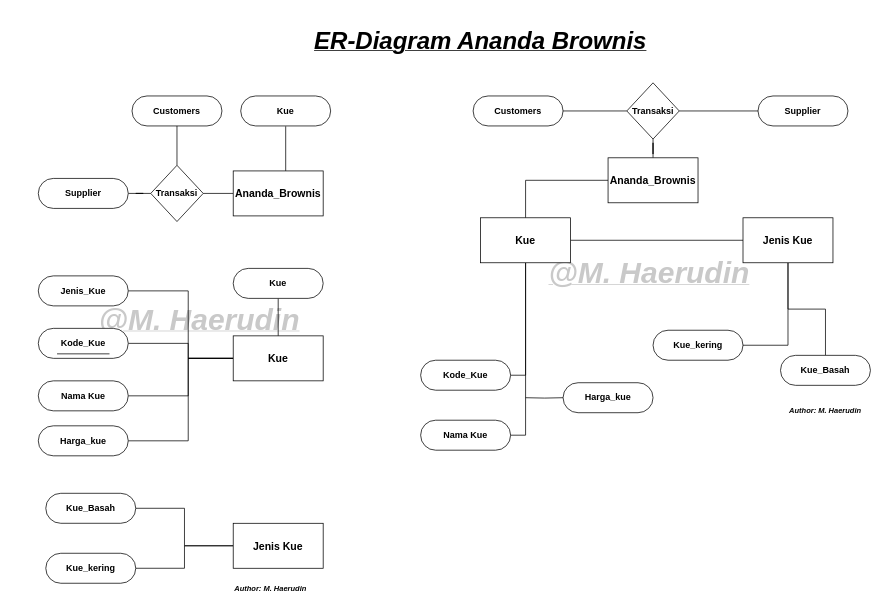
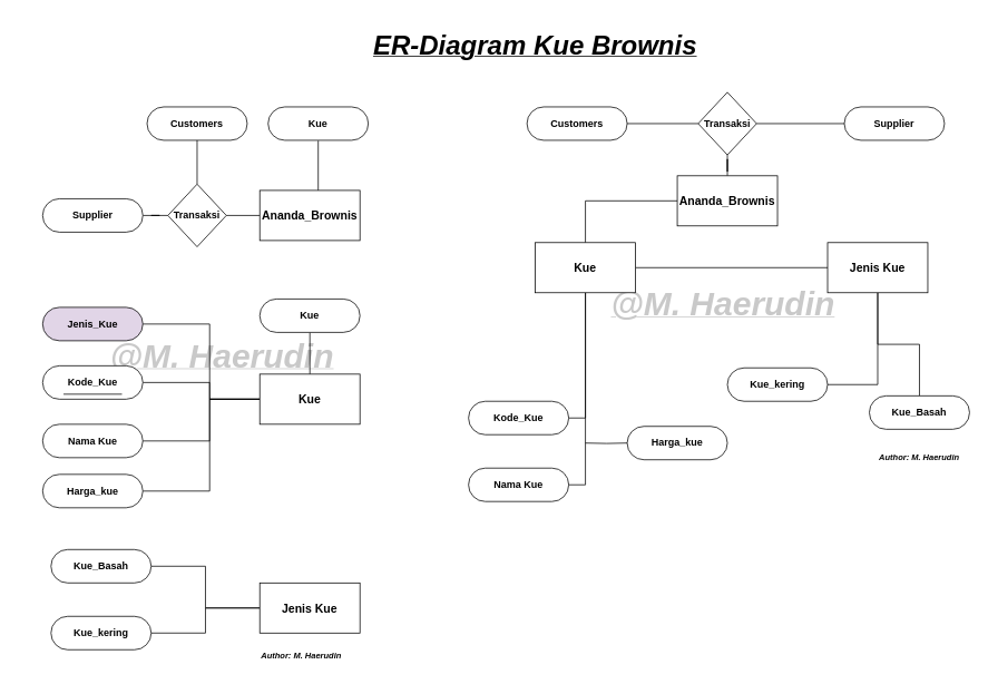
- <mxCell id="52" value="&lt;b&gt;&lt;i&gt;&lt;u&gt;&lt;font style=&quot;font-size: 32px&quot;&gt;ER-Diagram Ananda Brownis&lt;/font&gt;&lt;/u&gt;&lt;/i&gt;&lt;/b&gt;" style="text;html=1;strokeColor=none;fillColor=none;align=center;verticalAlign=middle;whiteSpace=wrap;rounded=0;" vertex="1" parent="1"><mxGeometry x="360" y="20" width="560" height="70" as="geometry" /></mxCell>
+ <mxCell id="52" value="&lt;b&gt;&lt;i&gt;&lt;u&gt;&lt;font style=&quot;font-size: 32px&quot;&gt;ER-Diagram Kue Brownis&lt;/font&gt;&lt;/u&gt;&lt;/i&gt;&lt;/b&gt;" style="text;html=1;strokeColor=none;fillColor=none;align=center;verticalAlign=middle;whiteSpace=wrap;rounded=0;" vertex="1" parent="1"><mxGeometry x="360" y="20" width="560" height="70" as="geometry" /></mxCell>
- <mxCell id="20" value="&lt;b&gt;Jenis_Kue&lt;/b&gt;" style="rounded=1;whiteSpace=wrap;html=1;arcSize=50;" vertex="1" parent="1"><mxGeometry x="50" y="367.5" width="120" height="40" as="geometry" /></mxCell>
+ <mxCell id="20" value="&lt;b&gt;Jenis_Kue&lt;/b&gt;" style="rounded=1;whiteSpace=wrap;html=1;arcSize=50;fillColor=#e1d5e7;" vertex="1" parent="1"><mxGeometry x="50" y="367.5" width="120" height="40" as="geometry" /></mxCell>
